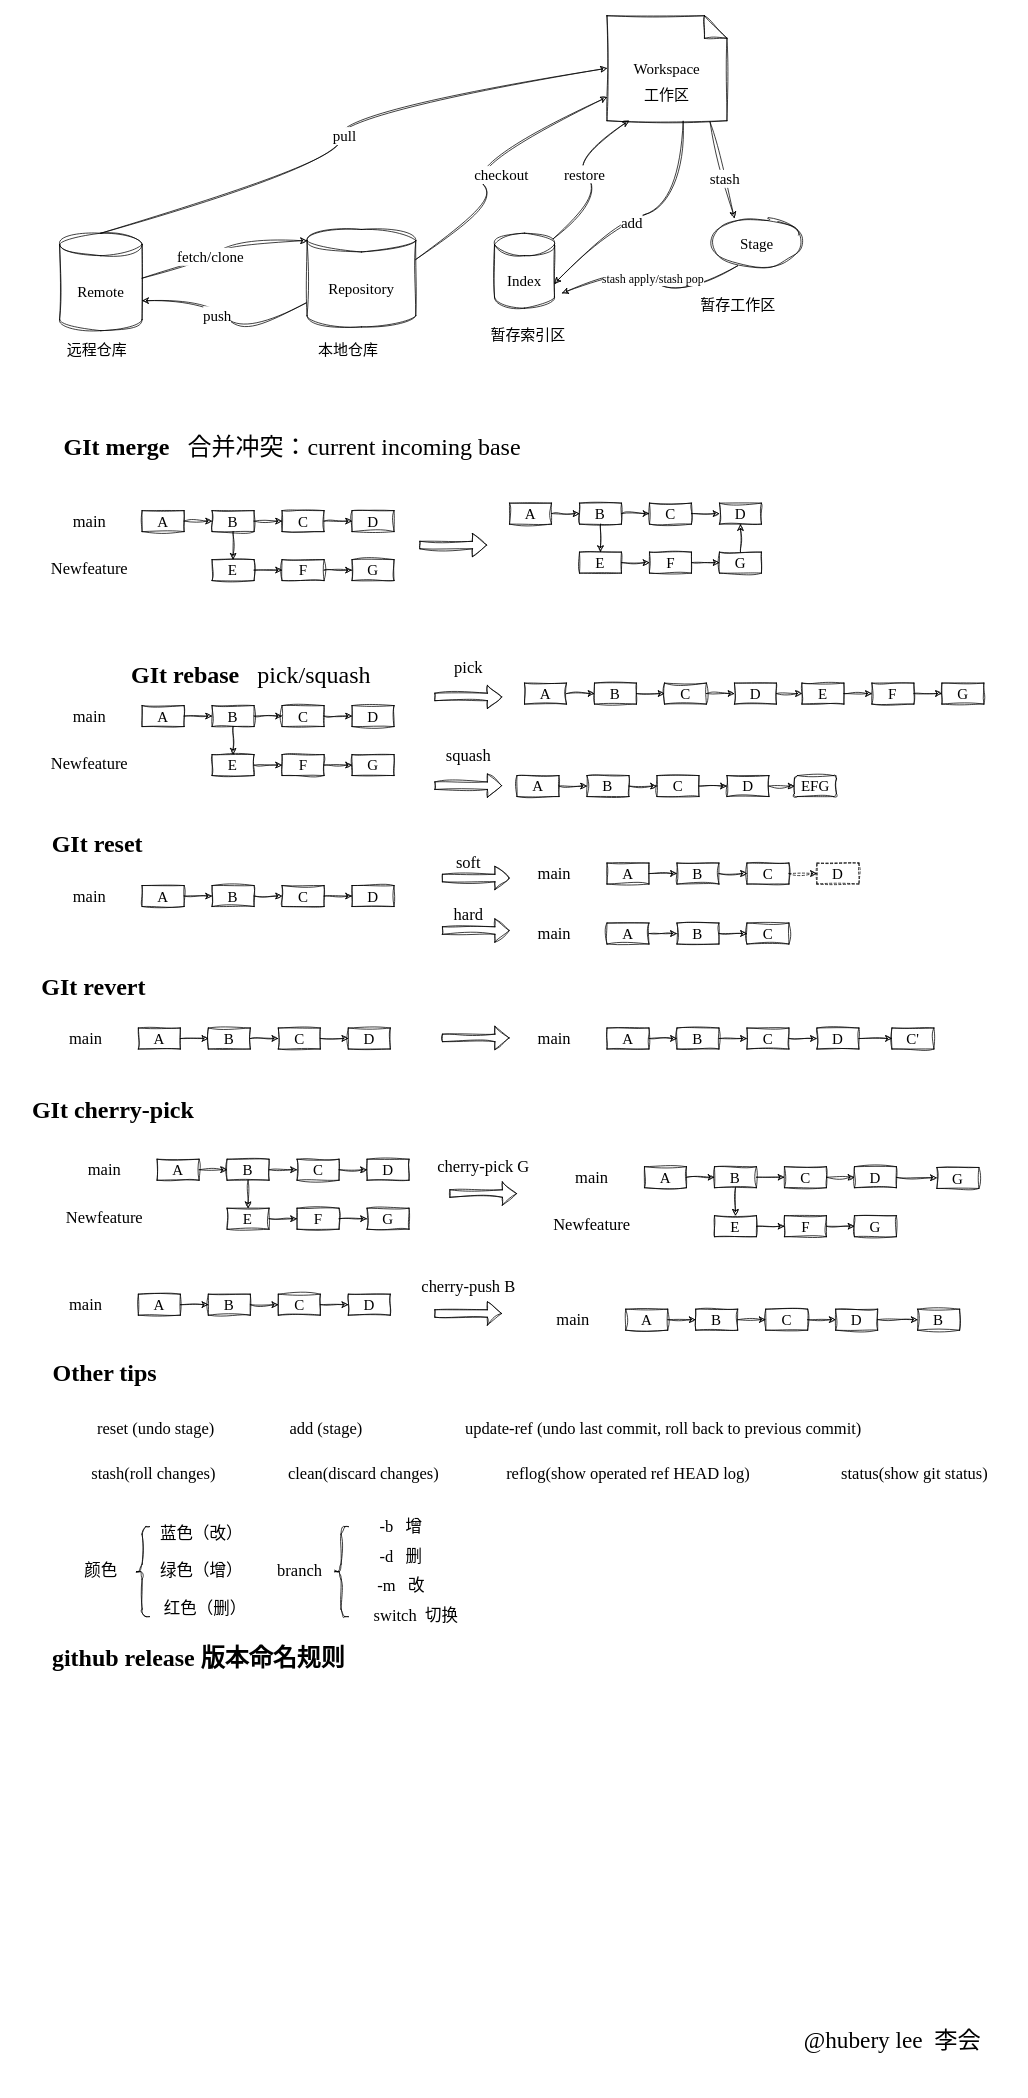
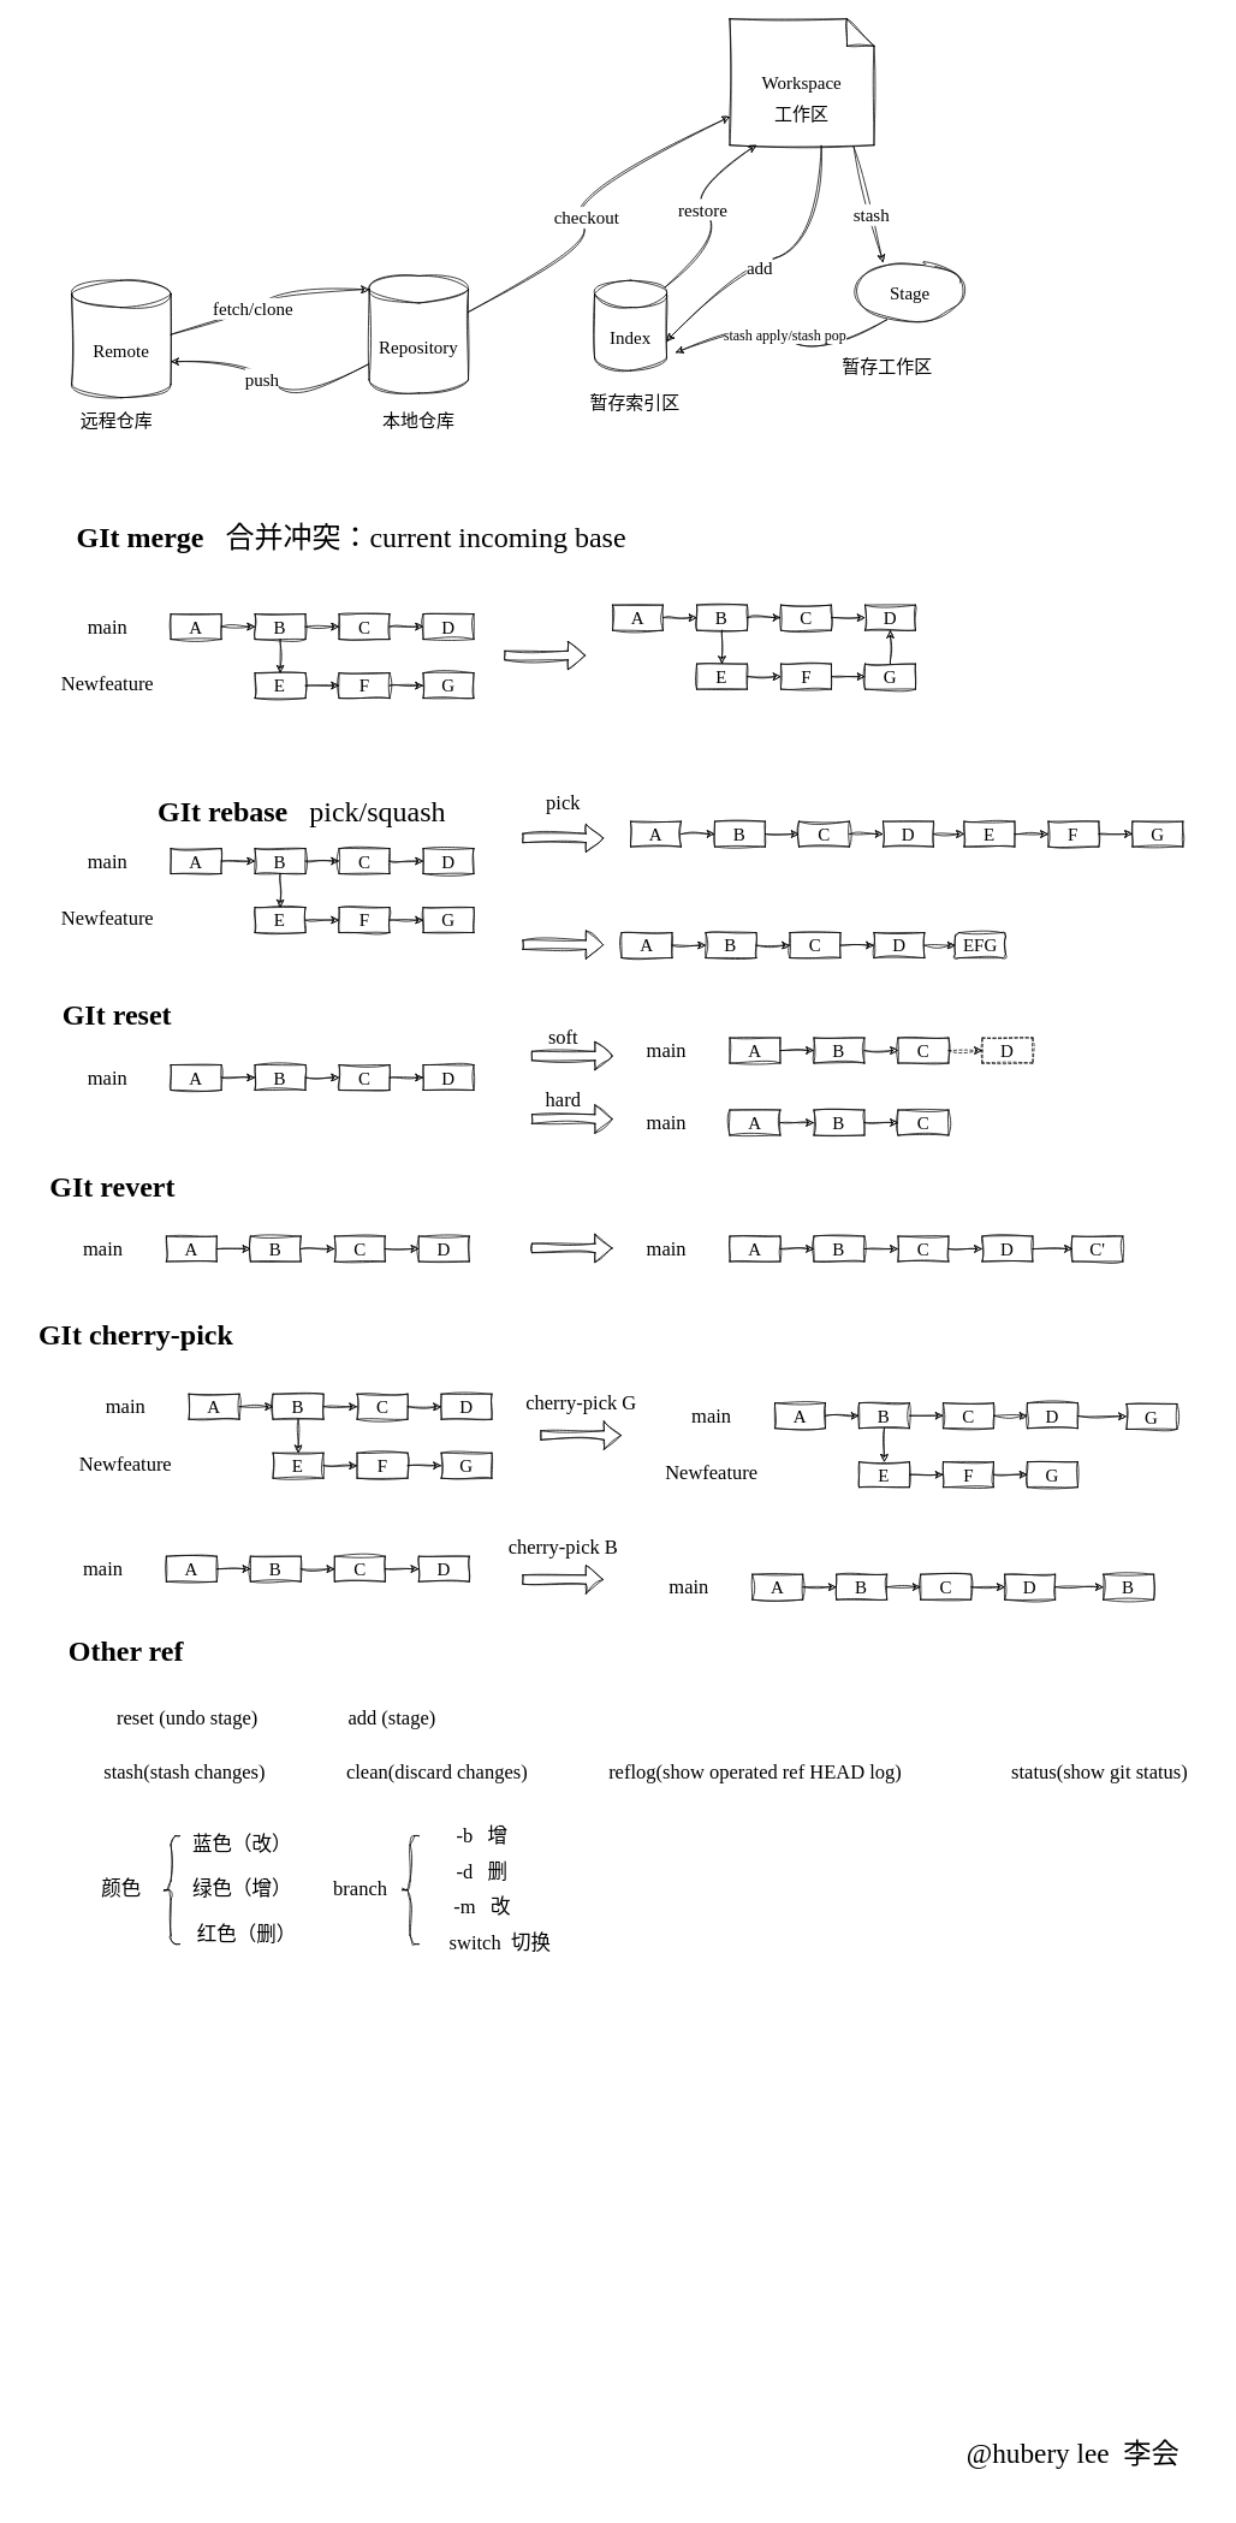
- <mxCell id="9" value="" style="curved=1;endArrow=classic;html=1;sketch=1;hachureGap=4;jiggle=2;curveFitting=1;fontFamily=Architects Daughter;fontSource=https%3A%2F%2Ffonts.googleapis.com%2Fcss%3Ffamily%3DArchitects%2BDaughter;fontSize=16;entryX=0;entryY=0.5;entryDx=0;entryDy=0;entryPerimeter=0;exitX=0.5;exitY=0;exitDx=0;exitDy=0;exitPerimeter=0;" parent="3" source="4" target="8" edge="1"><mxGeometry width="50" height="50" relative="1" as="geometry"><mxPoint x="340" y="190" as="sourcePoint" /><mxPoint x="390" y="140" as="targetPoint" /><Array as="points"><mxPoint x="390" y="190" /><mxPoint x="360" y="130" /></Array></mxGeometry></mxCell>
- <mxCell id="10" value="pull" style="edgeLabel;html=1;align=center;verticalAlign=middle;resizable=0;points=[];fontSize=20;fontFamily=Architects Daughter;" parent="9" vertex="1" connectable="0"><mxGeometry x="-0.1" y="23" relative="1" as="geometry"><mxPoint x="13" y="-35" as="offset" /></mxGeometry></mxCell>
- <mxCell id="5" value="Repository" style="shape=cylinder3;whiteSpace=wrap;html=1;boundedLbl=1;backgroundOutline=1;size=15;shadow=0;sketch=1;hachureGap=4;jiggle=2;curveFitting=1;fontFamily=Architects Daughter;fontSource=https%3A%2F%2Ffonts.googleapis.com%2Fcss%3Ffamily%3DArchitects%2BDaughter;fontSize=20;" parent="3" vertex="1"><mxGeometry x="330" y="285" width="145" height="130" as="geometry" /></mxCell>
+ <mxCell id="5" value="Repository" style="shape=cylinder3;whiteSpace=wrap;html=1;boundedLbl=1;backgroundOutline=1;size=15;shadow=0;sketch=1;hachureGap=4;jiggle=2;curveFitting=1;fontFamily=Architects Daughter;fontSource=https%3A%2F%2Ffonts.googleapis.com%2Fcss%3Ffamily%3DArchitects%2BDaughter;fontSize=20;" parent="3" vertex="1"><mxGeometry x="330" y="285" width="110" height="130" as="geometry" /></mxCell>
- <mxCell id="95" value="squash" style="text;html=1;align=center;verticalAlign=middle;resizable=0;points=[];autosize=1;strokeColor=none;fillColor=none;fontSize=22;fontFamily=Architects Daughter;sketch=1;hachureGap=4;jiggle=2;curveFitting=1;fontSource=https%3A%2F%2Ffonts.googleapis.com%2Fcss%3Ffamily%3DArchitects%2BDaughter;" parent="2" vertex="1"><mxGeometry x="559" y="968.33" width="90" height="40" as="geometry" /></mxCell>
- <mxCell id="198" value="cherry-push B" style="text;html=1;align=center;verticalAlign=middle;resizable=0;points=[];autosize=1;strokeColor=none;fillColor=none;fontSize=22;fontFamily=Architects Daughter;sketch=1;hachureGap=4;jiggle=2;curveFitting=1;fontSource=https%3A%2F%2Ffonts.googleapis.com%2Fcss%3Ffamily%3DArchitects%2BDaughter;" parent="2" vertex="1"><mxGeometry x="519" y="1675" width="170" height="40" as="geometry" /></mxCell>
+ <mxCell id="198" value="cherry-pick B" style="text;html=1;align=center;verticalAlign=middle;resizable=0;points=[];autosize=1;strokeColor=none;fillColor=none;fontSize=22;fontFamily=Architects Daughter;sketch=1;hachureGap=4;jiggle=2;curveFitting=1;fontSource=https%3A%2F%2Ffonts.googleapis.com%2Fcss%3Ffamily%3DArchitects%2BDaughter;" parent="2" vertex="1"><mxGeometry x="519" y="1675" width="170" height="40" as="geometry" /></mxCell>
- <mxCell id="209" value="&lt;b&gt;Other tips&lt;/b&gt;" style="text;html=1;align=center;verticalAlign=middle;resizable=0;points=[];autosize=1;strokeColor=none;fillColor=none;fontSize=32;fontFamily=Architects Daughter;sketch=1;hachureGap=4;jiggle=2;curveFitting=1;fontSource=https%3A%2F%2Ffonts.googleapis.com%2Fcss%3Ffamily%3DArchitects%2BDaughter;" parent="2" vertex="1"><mxGeometry x="34" y="1785" width="170" height="50" as="geometry" /></mxCell>
+ <mxCell id="209" value="&lt;b&gt;Other ref&lt;/b&gt;" style="text;html=1;align=center;verticalAlign=middle;resizable=0;points=[];autosize=1;strokeColor=none;fillColor=none;fontSize=32;fontFamily=Architects Daughter;sketch=1;hachureGap=4;jiggle=2;curveFitting=1;fontSource=https%3A%2F%2Ffonts.googleapis.com%2Fcss%3Ffamily%3DArchitects%2BDaughter;" parent="2" vertex="1"><mxGeometry x="34" y="1785" width="170" height="50" as="geometry" /></mxCell>
- <mxCell id="212" value="update-ref (undo last commit, roll back to previous commit)" style="text;html=1;align=center;verticalAlign=middle;resizable=0;points=[];autosize=1;strokeColor=none;fillColor=none;fontSize=22;fontFamily=Architects Daughter;sketch=1;hachureGap=4;jiggle=2;curveFitting=1;fontSource=https%3A%2F%2Ffonts.googleapis.com%2Fcss%3Ffamily%3DArchitects%2BDaughter;" parent="2" vertex="1"><mxGeometry x="544" y="1865" width="640" height="40" as="geometry" /></mxCell>
- <mxCell id="213" value="stash(roll changes)" style="text;html=1;align=center;verticalAlign=middle;resizable=0;points=[];autosize=1;strokeColor=none;fillColor=none;fontSize=22;fontFamily=Architects Daughter;sketch=1;hachureGap=4;jiggle=2;curveFitting=1;fontSource=https%3A%2F%2Ffonts.googleapis.com%2Fcss%3Ffamily%3DArchitects%2BDaughter;" parent="2" vertex="1"><mxGeometry x="69.0" y="1925" width="230" height="40" as="geometry" /></mxCell>
+ <mxCell id="213" value="stash(stash changes)" style="text;html=1;align=center;verticalAlign=middle;resizable=0;points=[];autosize=1;strokeColor=none;fillColor=none;fontSize=22;fontFamily=Architects Daughter;sketch=1;hachureGap=4;jiggle=2;curveFitting=1;fontSource=https%3A%2F%2Ffonts.googleapis.com%2Fcss%3Ffamily%3DArchitects%2BDaughter;" parent="2" vertex="1"><mxGeometry x="69.0" y="1925" width="230" height="40" as="geometry" /></mxCell>
- <mxCell id="229" value="&lt;b&gt;github release 版本命名规则&lt;/b&gt;" style="text;html=1;align=center;verticalAlign=middle;resizable=0;points=[];autosize=1;strokeColor=none;fillColor=none;fontSize=32;fontFamily=Architects Daughter;sketch=1;hachureGap=4;jiggle=2;curveFitting=1;fontSource=https%3A%2F%2Ffonts.googleapis.com%2Fcss%3Ffamily%3DArchitects%2BDaughter;" parent="2" vertex="1"><mxGeometry x="29" y="2165" width="430" height="50" as="geometry" /></mxCell>
